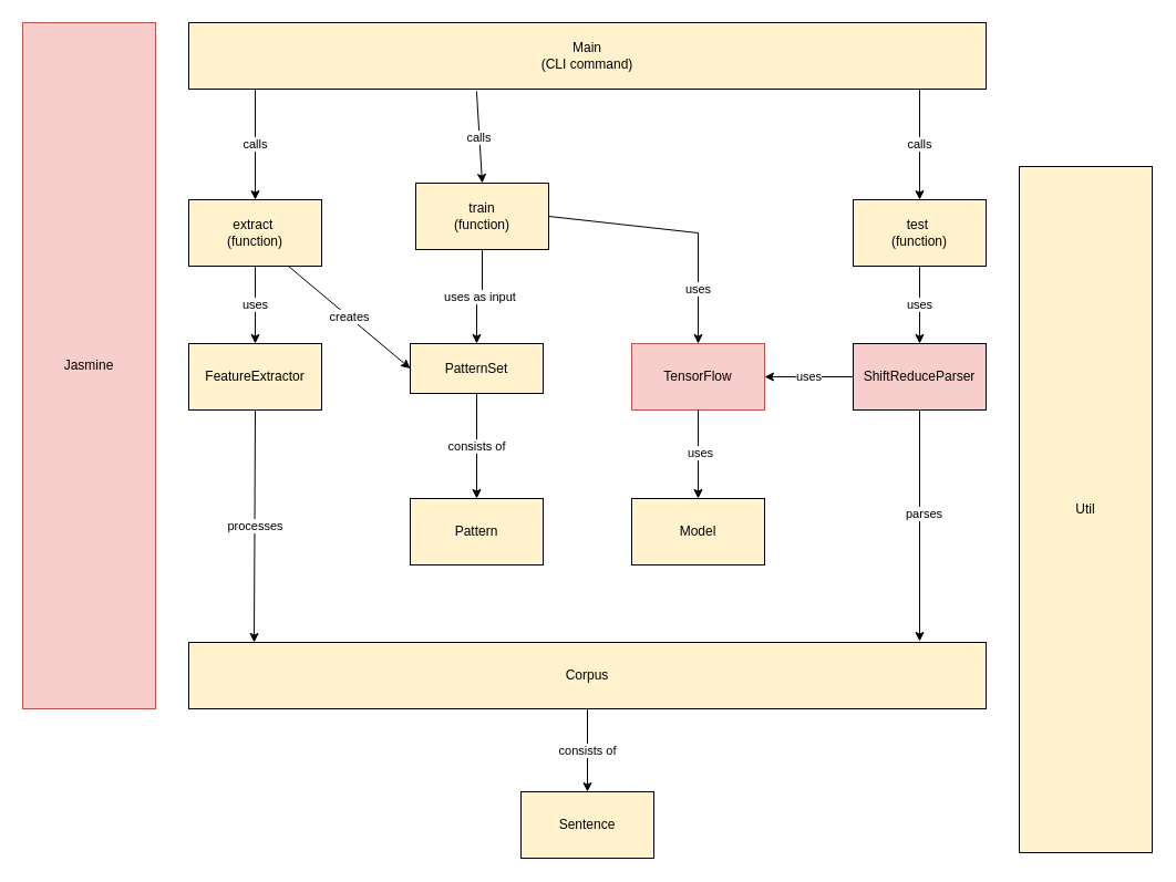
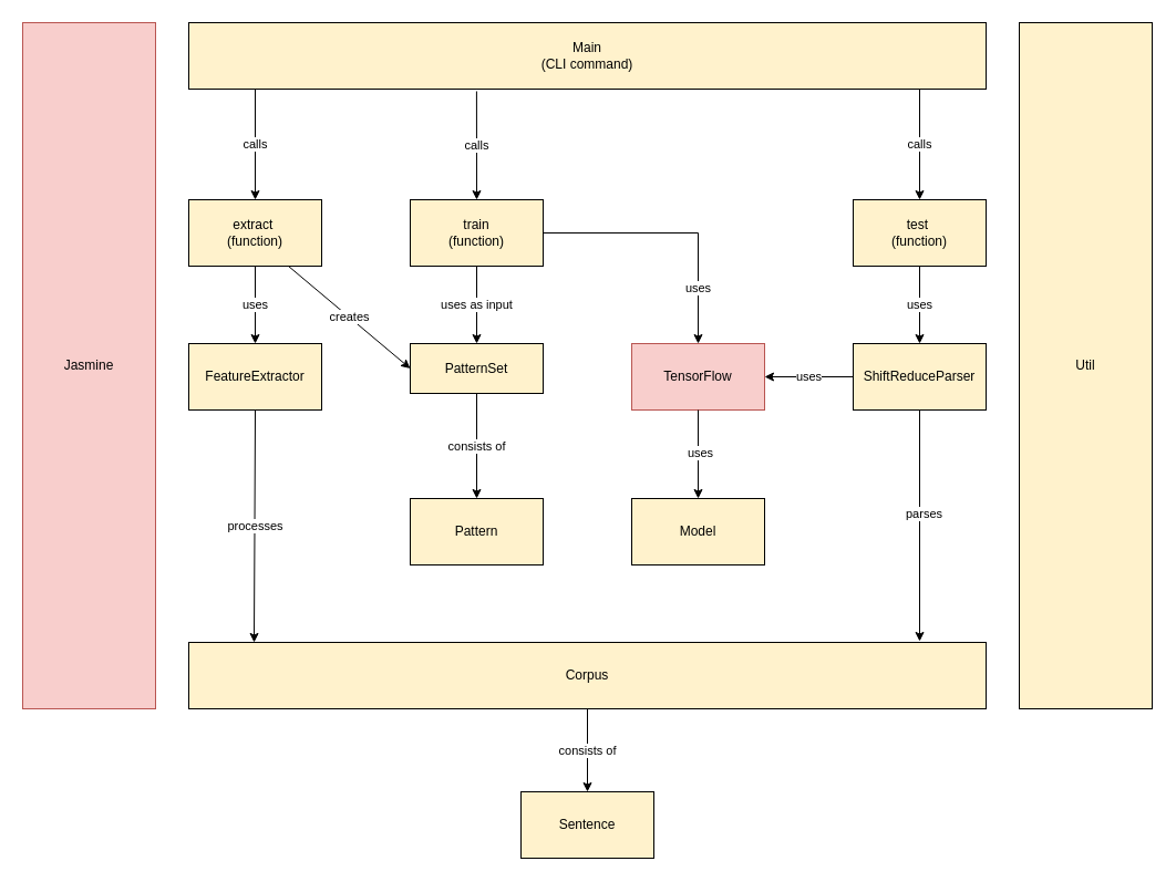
- <mxCell id="8" value="train&lt;div&gt;(function)&lt;/div&gt;" style="rounded=0;whiteSpace=wrap;html=1;fillColor=#FFF2CC;" vertex="1" parent="1"><mxGeometry x="375" y="165" width="120" height="60" as="geometry" /></mxCell>
+ <mxCell id="8" value="train&lt;div&gt;(function)&lt;/div&gt;" style="rounded=0;whiteSpace=wrap;html=1;fillColor=#FFF2CC;" vertex="1" parent="1"><mxGeometry x="370" y="180" width="120" height="60" as="geometry" /></mxCell>
- <mxCell id="14" value="ShiftReduceParser" style="rounded=0;whiteSpace=wrap;html=1;fillColor=#f8cecc;" vertex="1" parent="1"><mxGeometry x="770" y="310" width="120" height="60" as="geometry" /></mxCell>
+ <mxCell id="14" value="ShiftReduceParser" style="rounded=0;whiteSpace=wrap;html=1;fillColor=#FFF2CC;" vertex="1" parent="1"><mxGeometry x="770" y="310" width="120" height="60" as="geometry" /></mxCell>
- <mxCell id="30" value="Util" style="rounded=0;whiteSpace=wrap;html=1;fillColor=#FFF2CC;" vertex="1" parent="1"><mxGeometry x="920" y="150" width="120" height="620" as="geometry" /></mxCell>
+ <mxCell id="30" value="Util" style="rounded=0;whiteSpace=wrap;html=1;fillColor=#FFF2CC;" vertex="1" parent="1"><mxGeometry x="920" y="20" width="120" height="620" as="geometry" /></mxCell>
